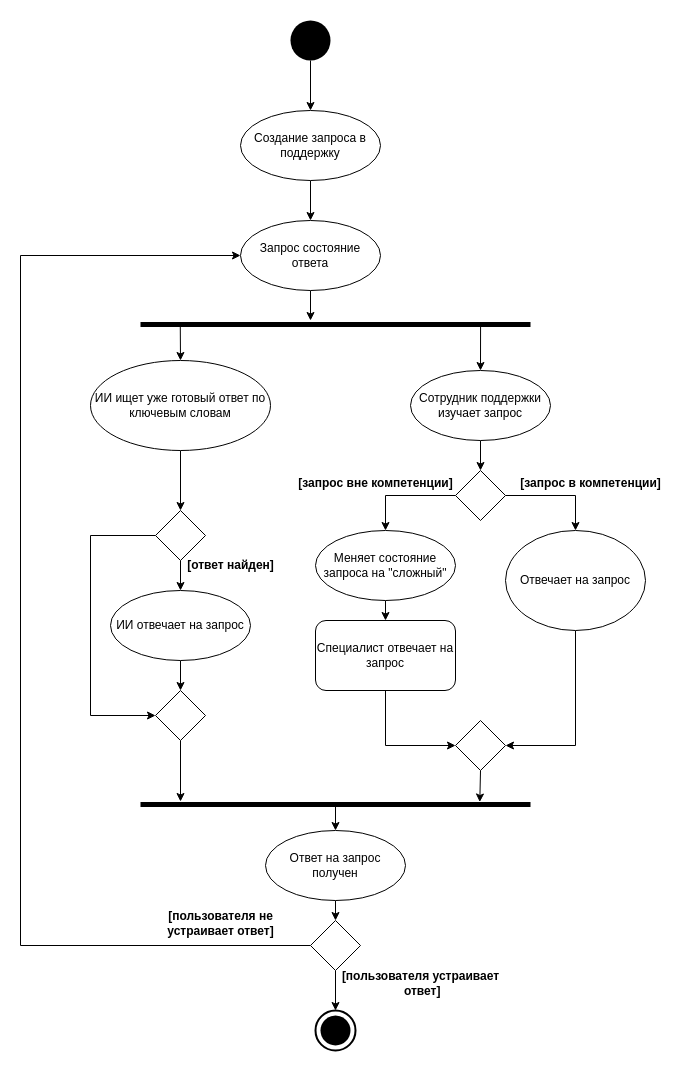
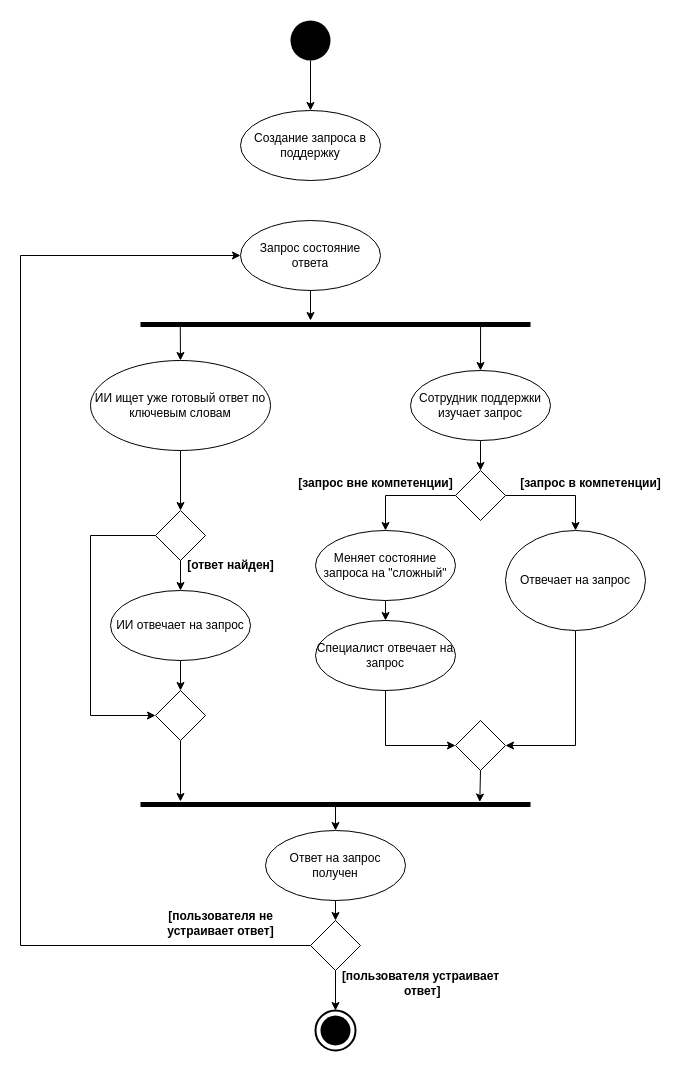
- <mxCell id="2" style="edgeStyle=orthogonalEdgeStyle;rounded=0;orthogonalLoop=1;jettySize=auto;html=1;exitX=0.5;exitY=1;exitDx=0;exitDy=0;entryX=0.5;entryY=0;entryDx=0;entryDy=0;" parent="1" source="3" target="36" edge="1"><mxGeometry relative="1" as="geometry" /></mxCell>
- <mxCell id="24" value="Специалист отвечает на запрос" style="whiteSpace=wrap;html=1;rounded=1;" parent="1" vertex="1"><mxGeometry x="315" y="620" width="140" height="70" as="geometry" /></mxCell>
+ <mxCell id="24" value="Специалист отвечает на запрос" style="ellipse;whiteSpace=wrap;html=1;" parent="1" vertex="1"><mxGeometry x="315" y="620" width="140" height="70" as="geometry" /></mxCell>
